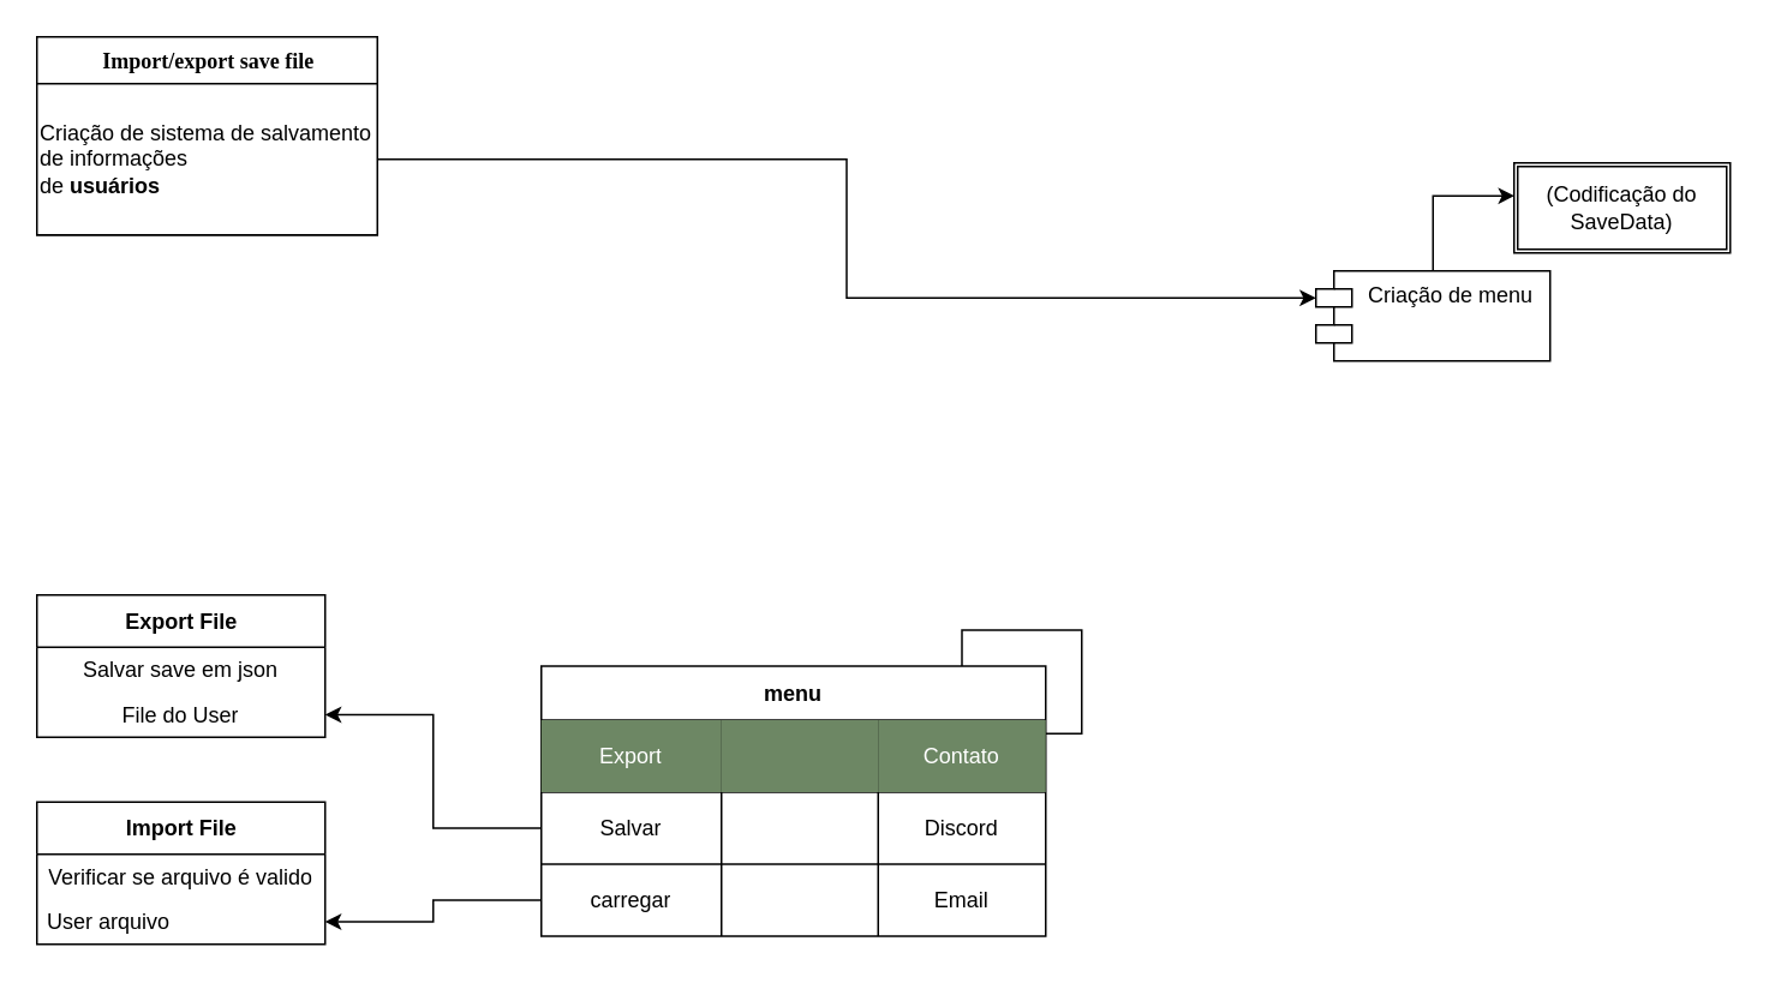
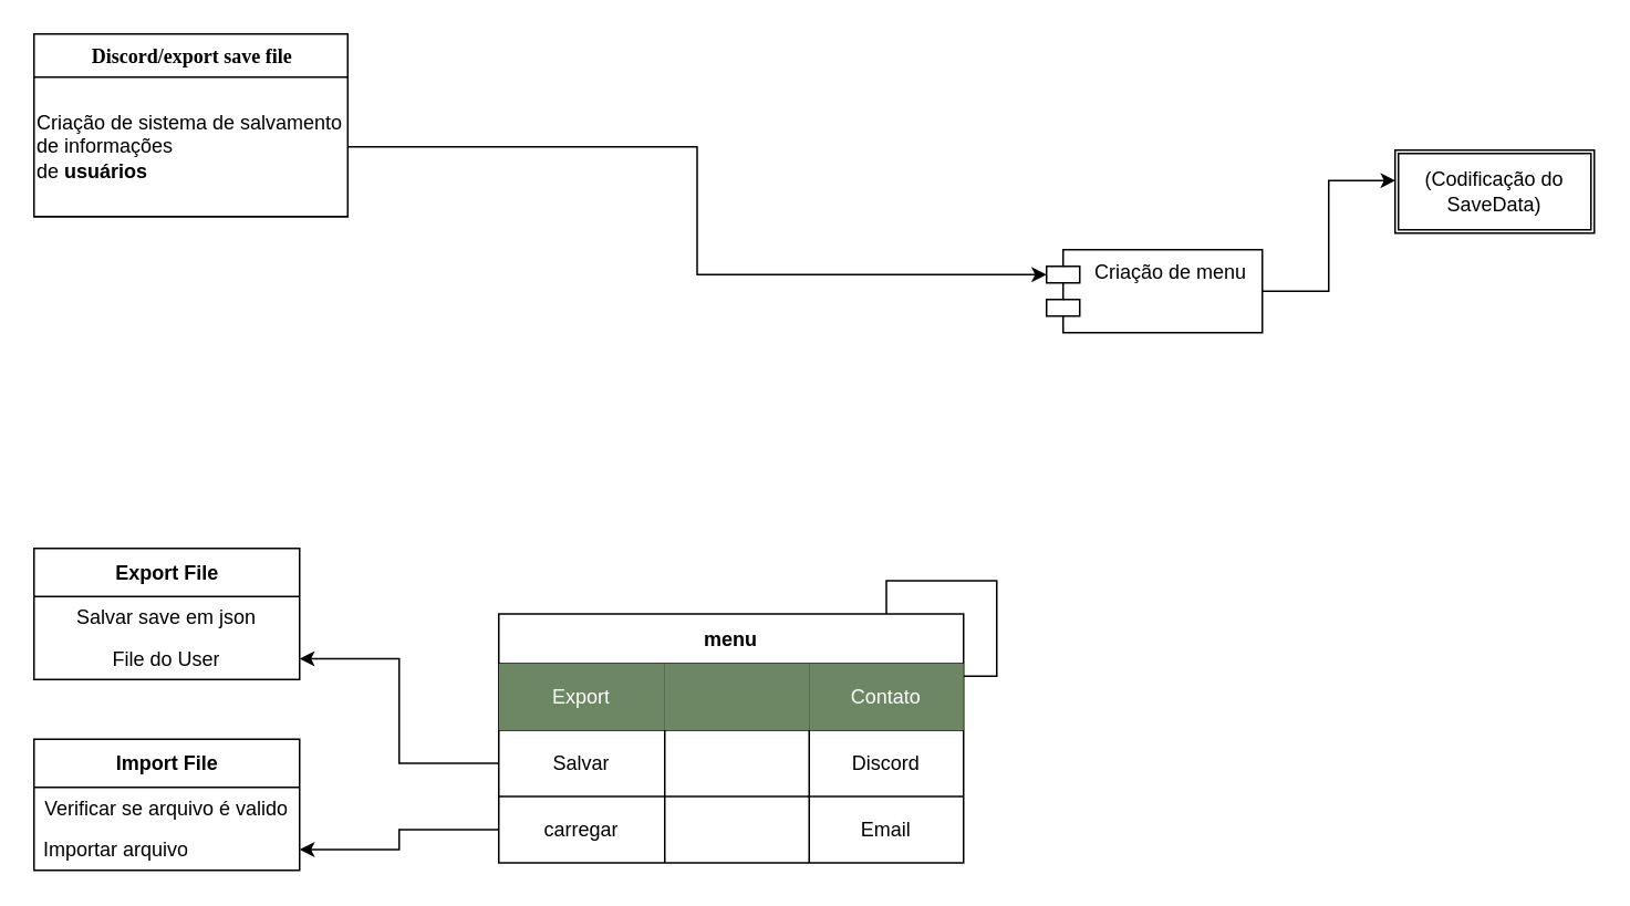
- <mxCell id="2" value="Import/export save file" style="swimlane;html=1;fontStyle=1;align=center;verticalAlign=top;childLayout=stackLayout;horizontal=1;startSize=26;horizontalStack=0;resizeParent=1;resizeLast=0;collapsible=1;marginBottom=0;swimlaneFillColor=#ffffff;rounded=0;shadow=0;comic=0;labelBackgroundColor=none;strokeWidth=1;fillColor=none;fontFamily=Verdana;fontSize=12" parent="1" vertex="1"><mxGeometry x="20" width="189" height="110" as="geometry" y="20" /></mxCell>
+ <mxCell id="2" value="Discord/export save file" style="swimlane;html=1;fontStyle=1;align=center;verticalAlign=top;childLayout=stackLayout;horizontal=1;startSize=26;horizontalStack=0;resizeParent=1;resizeLast=0;collapsible=1;marginBottom=0;swimlaneFillColor=#ffffff;rounded=0;shadow=0;comic=0;labelBackgroundColor=none;strokeWidth=1;fillColor=none;fontFamily=Verdana;fontSize=12" parent="1" vertex="1"><mxGeometry x="20" width="189" height="110" as="geometry" y="20" /></mxCell>
- <mxCell id="5" value="Criação de menu" style="shape=module;align=left;spacingLeft=20;align=center;verticalAlign=top;" parent="1" vertex="1"><mxGeometry x="730" y="150" width="130" height="50" as="geometry" /></mxCell>
+ <mxCell id="5" value="Criação de menu" style="shape=module;align=left;spacingLeft=20;align=center;verticalAlign=top;" parent="1" vertex="1"><mxGeometry x="630" y="150" width="130" height="50" as="geometry" /></mxCell>
- <mxCell id="22" value="User arquivo" style="text;html=1;strokeColor=none;fillColor=none;align=left;verticalAlign=middle;spacingLeft=4;spacingRight=4;overflow=hidden;rotatable=0;points=[[0,0.5],[1,0.5]];portConstraint=eastwest;" parent="20" vertex="1"><mxGeometry y="54" width="160" height="25" as="geometry" /></mxCell>
+ <mxCell id="22" value="Importar arquivo" style="text;html=1;strokeColor=none;fillColor=none;align=left;verticalAlign=middle;spacingLeft=4;spacingRight=4;overflow=hidden;rotatable=0;points=[[0,0.5],[1,0.5]];portConstraint=eastwest;" parent="20" vertex="1"><mxGeometry y="54" width="160" height="25" as="geometry" /></mxCell>
